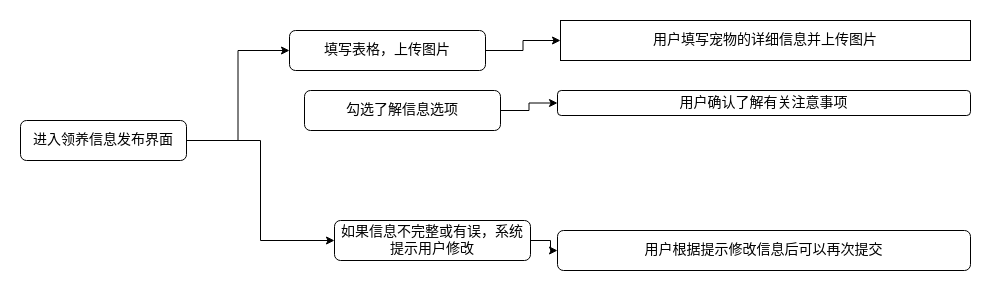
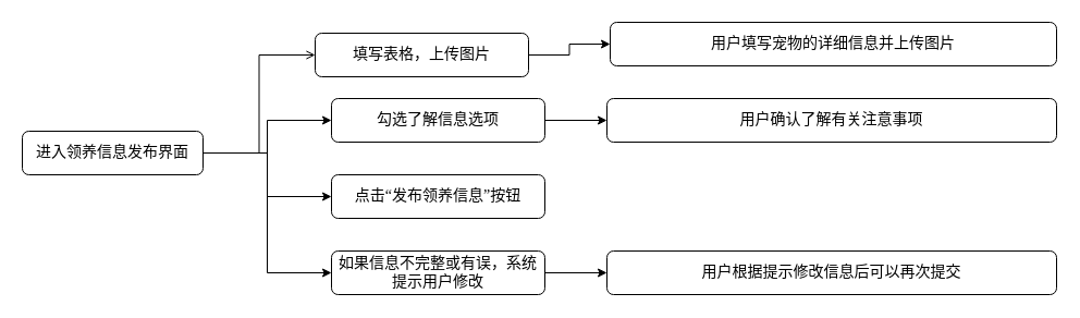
- <mxCell id="7" value="&lt;p class=&quot;MsoNormal&quot;&gt;&lt;span style=&quot;mso-spacerun:'yes';font-family:宋体;mso-ascii-font-family:Calibri;&lt;br/&gt;mso-hansi-font-family:Calibri;mso-bidi-font-family:'Times New Roman';font-size:10.5pt;&lt;br/&gt;mso-font-kerning:1.0pt;&quot;&gt;用户填写宠物的详细信息并上传图片&lt;/span&gt;&lt;/p&gt;" style="whiteSpace=wrap;html=1;fontSize=12;glass=0;strokeWidth=1;shadow=0;rounded=0;" parent="1" vertex="1"><mxGeometry x="560" y="20" width="410" height="40" as="geometry" /></mxCell>
+ <mxCell id="7" value="&lt;p class=&quot;MsoNormal&quot;&gt;&lt;span style=&quot;mso-spacerun:'yes';font-family:宋体;mso-ascii-font-family:Calibri;&lt;br/&gt;mso-hansi-font-family:Calibri;mso-bidi-font-family:'Times New Roman';font-size:10.5pt;&lt;br/&gt;mso-font-kerning:1.0pt;&quot;&gt;用户填写宠物的详细信息并上传图片&lt;/span&gt;&lt;/p&gt;" style="rounded=1;whiteSpace=wrap;html=1;fontSize=12;glass=0;strokeWidth=1;shadow=0;" parent="1" vertex="1"><mxGeometry x="560" y="20" width="410" height="40" as="geometry" /></mxCell>
- <mxCell id="10" style="edgeStyle=orthogonalEdgeStyle;rounded=0;orthogonalLoop=1;jettySize=auto;html=1;exitX=1;exitY=0.5;exitDx=0;exitDy=0;entryX=0;entryY=0.5;entryDx=0;entryDy=0;" edge="1" parent="1" source="13" target="3"><mxGeometry relative="1" as="geometry" /></mxCell>
+ <mxCell id="10" style="edgeStyle=orthogonalEdgeStyle;rounded=0;orthogonalLoop=1;jettySize=auto;html=1;exitX=1;exitY=0.5;exitDx=0;exitDy=0;entryX=0;entryY=0.5;entryDx=0;entryDy=0;endArrow=open;" edge="1" parent="1" source="13" target="3"><mxGeometry relative="1" as="geometry" /></mxCell>
- <mxCell id="8" value="&lt;p class=&quot;MsoNormal&quot;&gt;&lt;span style=&quot;mso-spacerun:'yes';font-family:宋体;mso-ascii-font-family:Calibri;&lt;br/&gt;mso-hansi-font-family:Calibri;mso-bidi-font-family:'Times New Roman';font-size:10.5pt;&lt;br/&gt;mso-font-kerning:1.0pt;&quot;&gt;用户确认了解有关注意事项&lt;/span&gt;&lt;/p&gt;" style="rounded=1;whiteSpace=wrap;html=1;fontSize=12;glass=0;strokeWidth=1;shadow=0;" parent="1" vertex="1"><mxGeometry x="557" y="90" width="413" height="25" as="geometry" /></mxCell>
+ <mxCell id="8" value="&lt;p class=&quot;MsoNormal&quot;&gt;&lt;span style=&quot;mso-spacerun:'yes';font-family:宋体;mso-ascii-font-family:Calibri;&lt;br/&gt;mso-hansi-font-family:Calibri;mso-bidi-font-family:'Times New Roman';font-size:10.5pt;&lt;br/&gt;mso-font-kerning:1.0pt;&quot;&gt;用户确认了解有关注意事项&lt;/span&gt;&lt;/p&gt;" style="rounded=1;whiteSpace=wrap;html=1;fontSize=12;glass=0;strokeWidth=1;shadow=0;" parent="1" vertex="1"><mxGeometry x="557" y="90" width="413" height="40" as="geometry" /></mxCell>
+ <mxCell id="11" style="edgeStyle=orthogonalEdgeStyle;rounded=0;orthogonalLoop=1;jettySize=auto;html=1;exitX=1;exitY=0.5;exitDx=0;exitDy=0;entryX=0;entryY=0.5;entryDx=0;entryDy=0;" edge="1" parent="1" source="13" target="5"><mxGeometry relative="1" as="geometry" /></mxCell>
+ <mxCell id="12" style="edgeStyle=orthogonalEdgeStyle;rounded=0;orthogonalLoop=1;jettySize=auto;html=1;exitX=1;exitY=0.5;exitDx=0;exitDy=0;" edge="1" parent="1" source="13" target="6"><mxGeometry relative="1" as="geometry" /></mxCell>
+ <mxCell id="6" value="&lt;p class=&quot;MsoNormal&quot;&gt;&lt;span style=&quot;mso-spacerun:'yes';font-family:宋体;mso-ascii-font-family:Calibri;&lt;br/&gt;mso-hansi-font-family:Calibri;mso-bidi-font-family:'Times New Roman';font-size:10.5pt;&lt;br/&gt;mso-font-kerning:1.0pt;&quot;&gt;&lt;font face=&quot;宋体&quot;&gt;点击&lt;/font&gt;&lt;font face=&quot;宋体&quot;&gt;“发布领养信息”按钮&lt;/font&gt;&lt;/span&gt;&lt;/p&gt;" style="rounded=1;whiteSpace=wrap;html=1;fontSize=12;glass=0;strokeWidth=1;shadow=0;" parent="1" vertex="1"><mxGeometry x="304" y="160" width="196" height="40" as="geometry" /></mxCell>
- <mxCell id="15" value="&lt;p class=&quot;MsoNormal&quot;&gt;&lt;span style=&quot;mso-spacerun:'yes';font-family:宋体;mso-ascii-font-family:Calibri;&lt;br/&gt;mso-hansi-font-family:Calibri;mso-bidi-font-family:'Times New Roman';font-size:10.5pt;&lt;br/&gt;mso-font-kerning:1.0pt;&quot;&gt;如果信息不完整或有误，系统提示用户修改&lt;/span&gt;&lt;/p&gt;" style="rounded=1;whiteSpace=wrap;html=1;fontSize=12;glass=0;strokeWidth=1;shadow=0;" vertex="1" parent="1"><mxGeometry x="334" y="220" width="196" height="40" as="geometry" /></mxCell>
+ <mxCell id="15" value="&lt;p class=&quot;MsoNormal&quot;&gt;&lt;span style=&quot;mso-spacerun:'yes';font-family:宋体;mso-ascii-font-family:Calibri;&lt;br/&gt;mso-hansi-font-family:Calibri;mso-bidi-font-family:'Times New Roman';font-size:10.5pt;&lt;br/&gt;mso-font-kerning:1.0pt;&quot;&gt;如果信息不完整或有误，系统提示用户修改&lt;/span&gt;&lt;/p&gt;" style="rounded=1;whiteSpace=wrap;html=1;fontSize=12;glass=0;strokeWidth=1;shadow=0;" vertex="1" parent="1"><mxGeometry x="304" y="230" width="196" height="40" as="geometry" /></mxCell>
